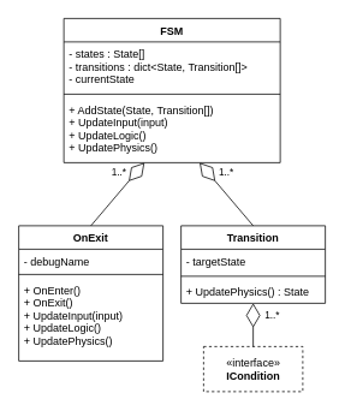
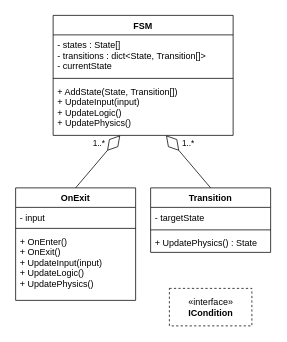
- <mxCell id="18" value="- debugName&#10;" style="text;strokeColor=none;fillColor=none;align=left;verticalAlign=top;spacingLeft=4;spacingRight=4;overflow=hidden;rotatable=0;points=[[0,0.5],[1,0.5]];portConstraint=eastwest;" vertex="1" parent="17"><mxGeometry y="26" width="160" height="24" as="geometry" /></mxCell>
+ <mxCell id="18" value="- input&#10;" style="text;strokeColor=none;fillColor=none;align=left;verticalAlign=top;spacingLeft=4;spacingRight=4;overflow=hidden;rotatable=0;points=[[0,0.5],[1,0.5]];portConstraint=eastwest;" vertex="1" parent="17"><mxGeometry y="26" width="160" height="24" as="geometry" /></mxCell>
- <mxCell id="3" value="" style="endArrow=diamondThin;endFill=0;endSize=24;html=1;exitX=0.5;exitY=0;exitDx=0;exitDy=0;" edge="1" parent="1" source="2" target="12"><mxGeometry width="160" relative="1" as="geometry"><mxPoint x="370" y="374" as="sourcePoint" /><mxPoint x="290" y="352" as="targetPoint" /></mxGeometry></mxCell>
- <mxCell id="4" value="1..*" style="edgeLabel;html=1;align=center;verticalAlign=middle;resizable=0;points=[];" vertex="1" connectable="0" parent="3"><mxGeometry x="-0.368" y="1" relative="1" as="geometry"><mxPoint x="21" y="-21" as="offset" /></mxGeometry></mxCell>
